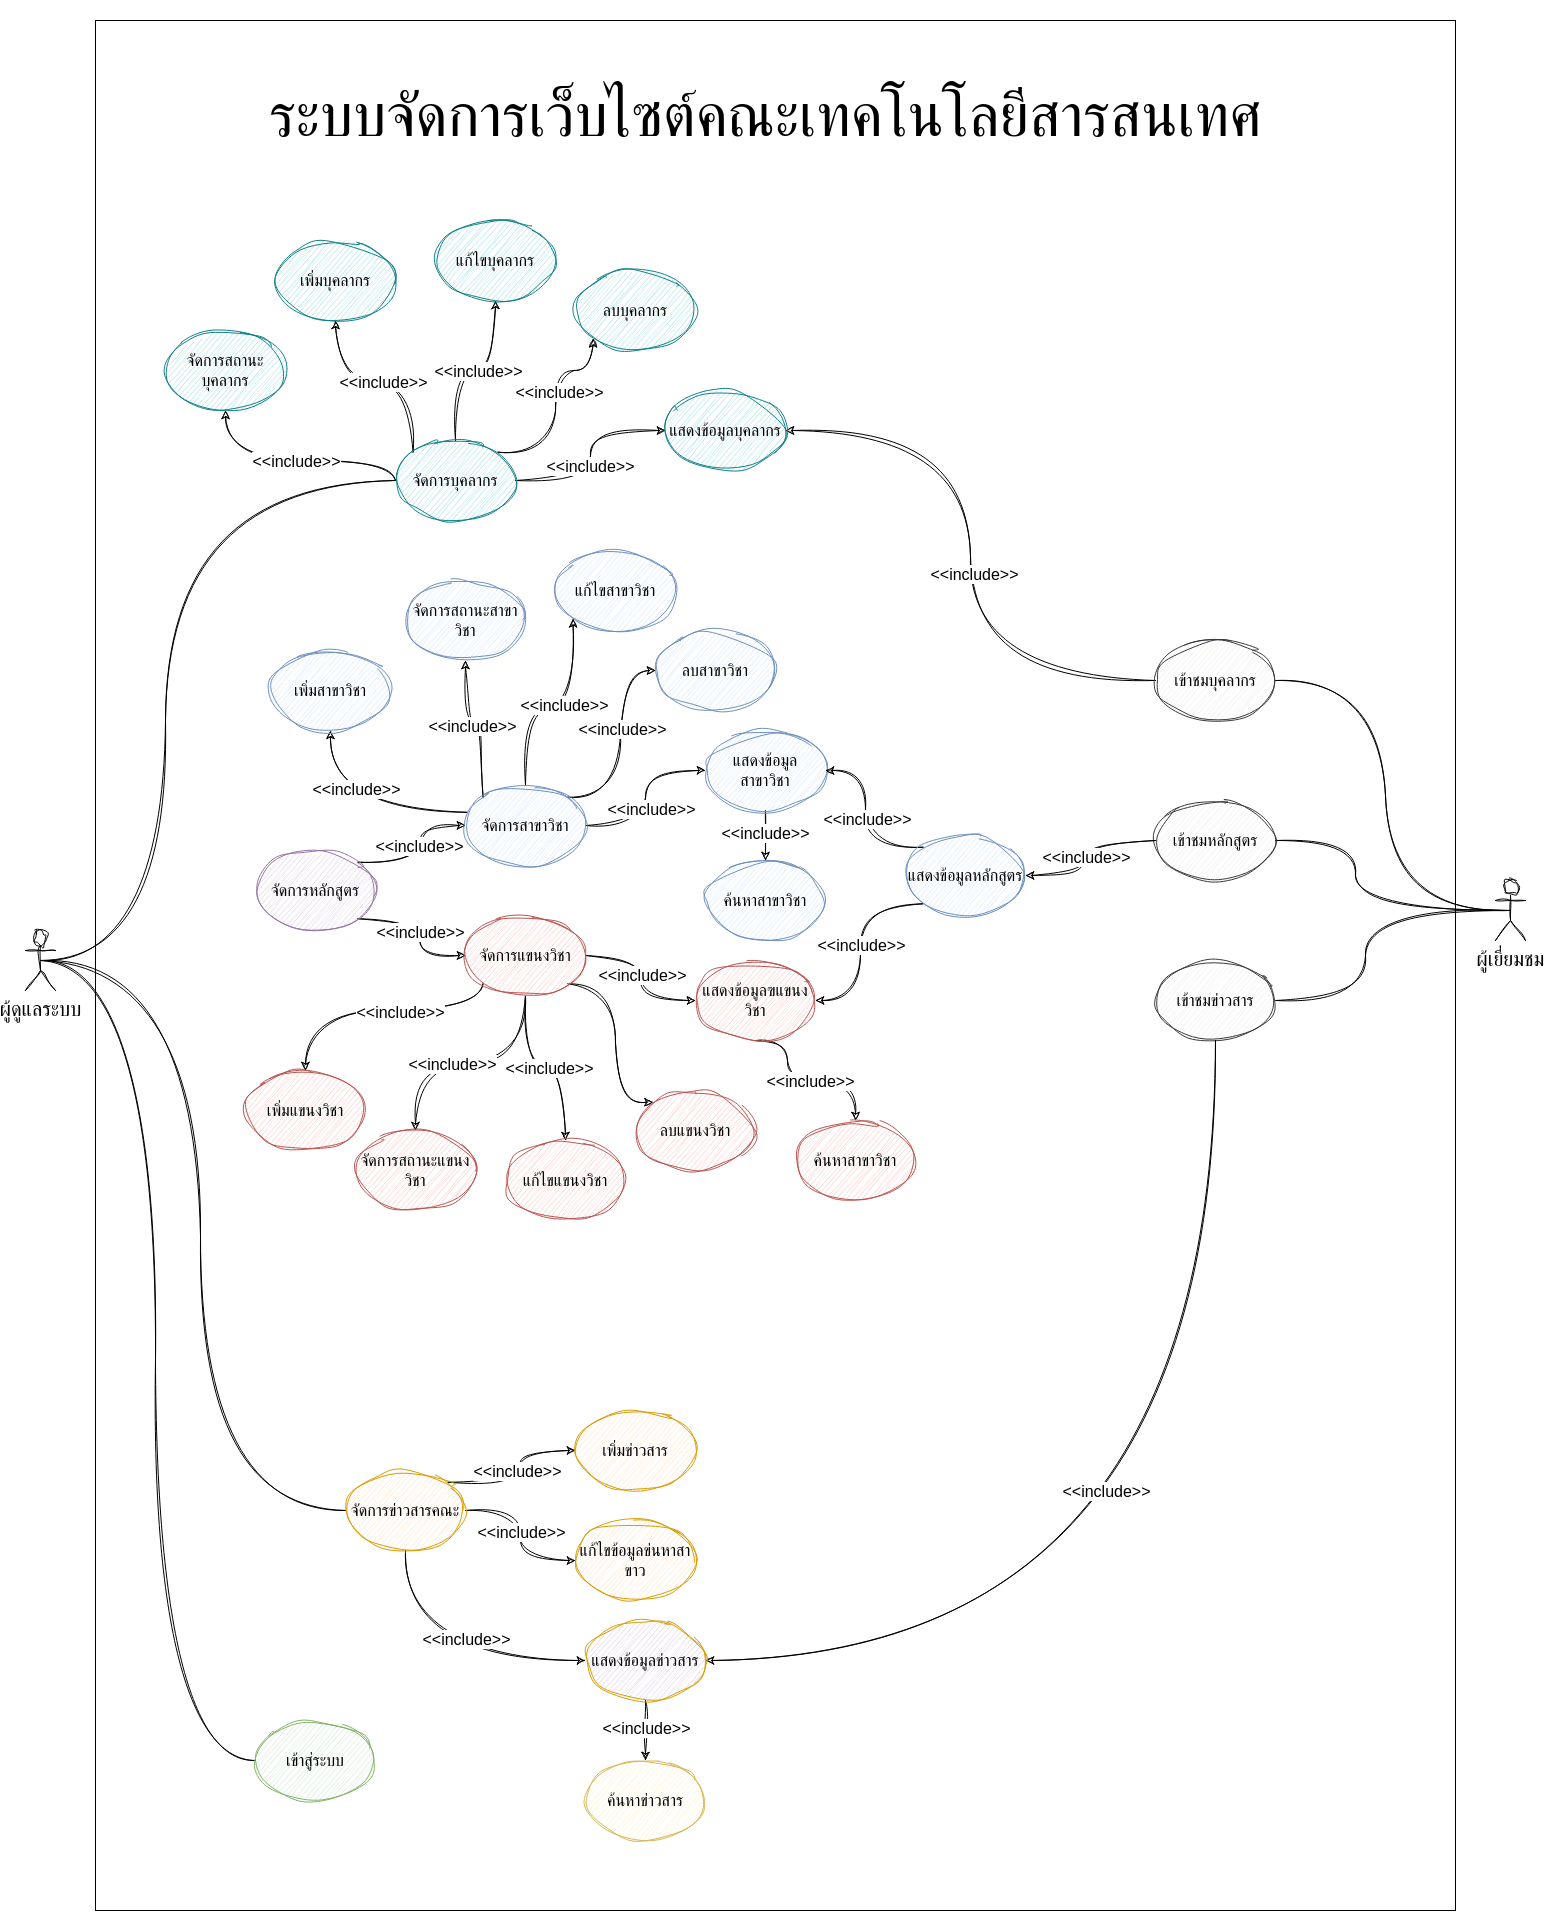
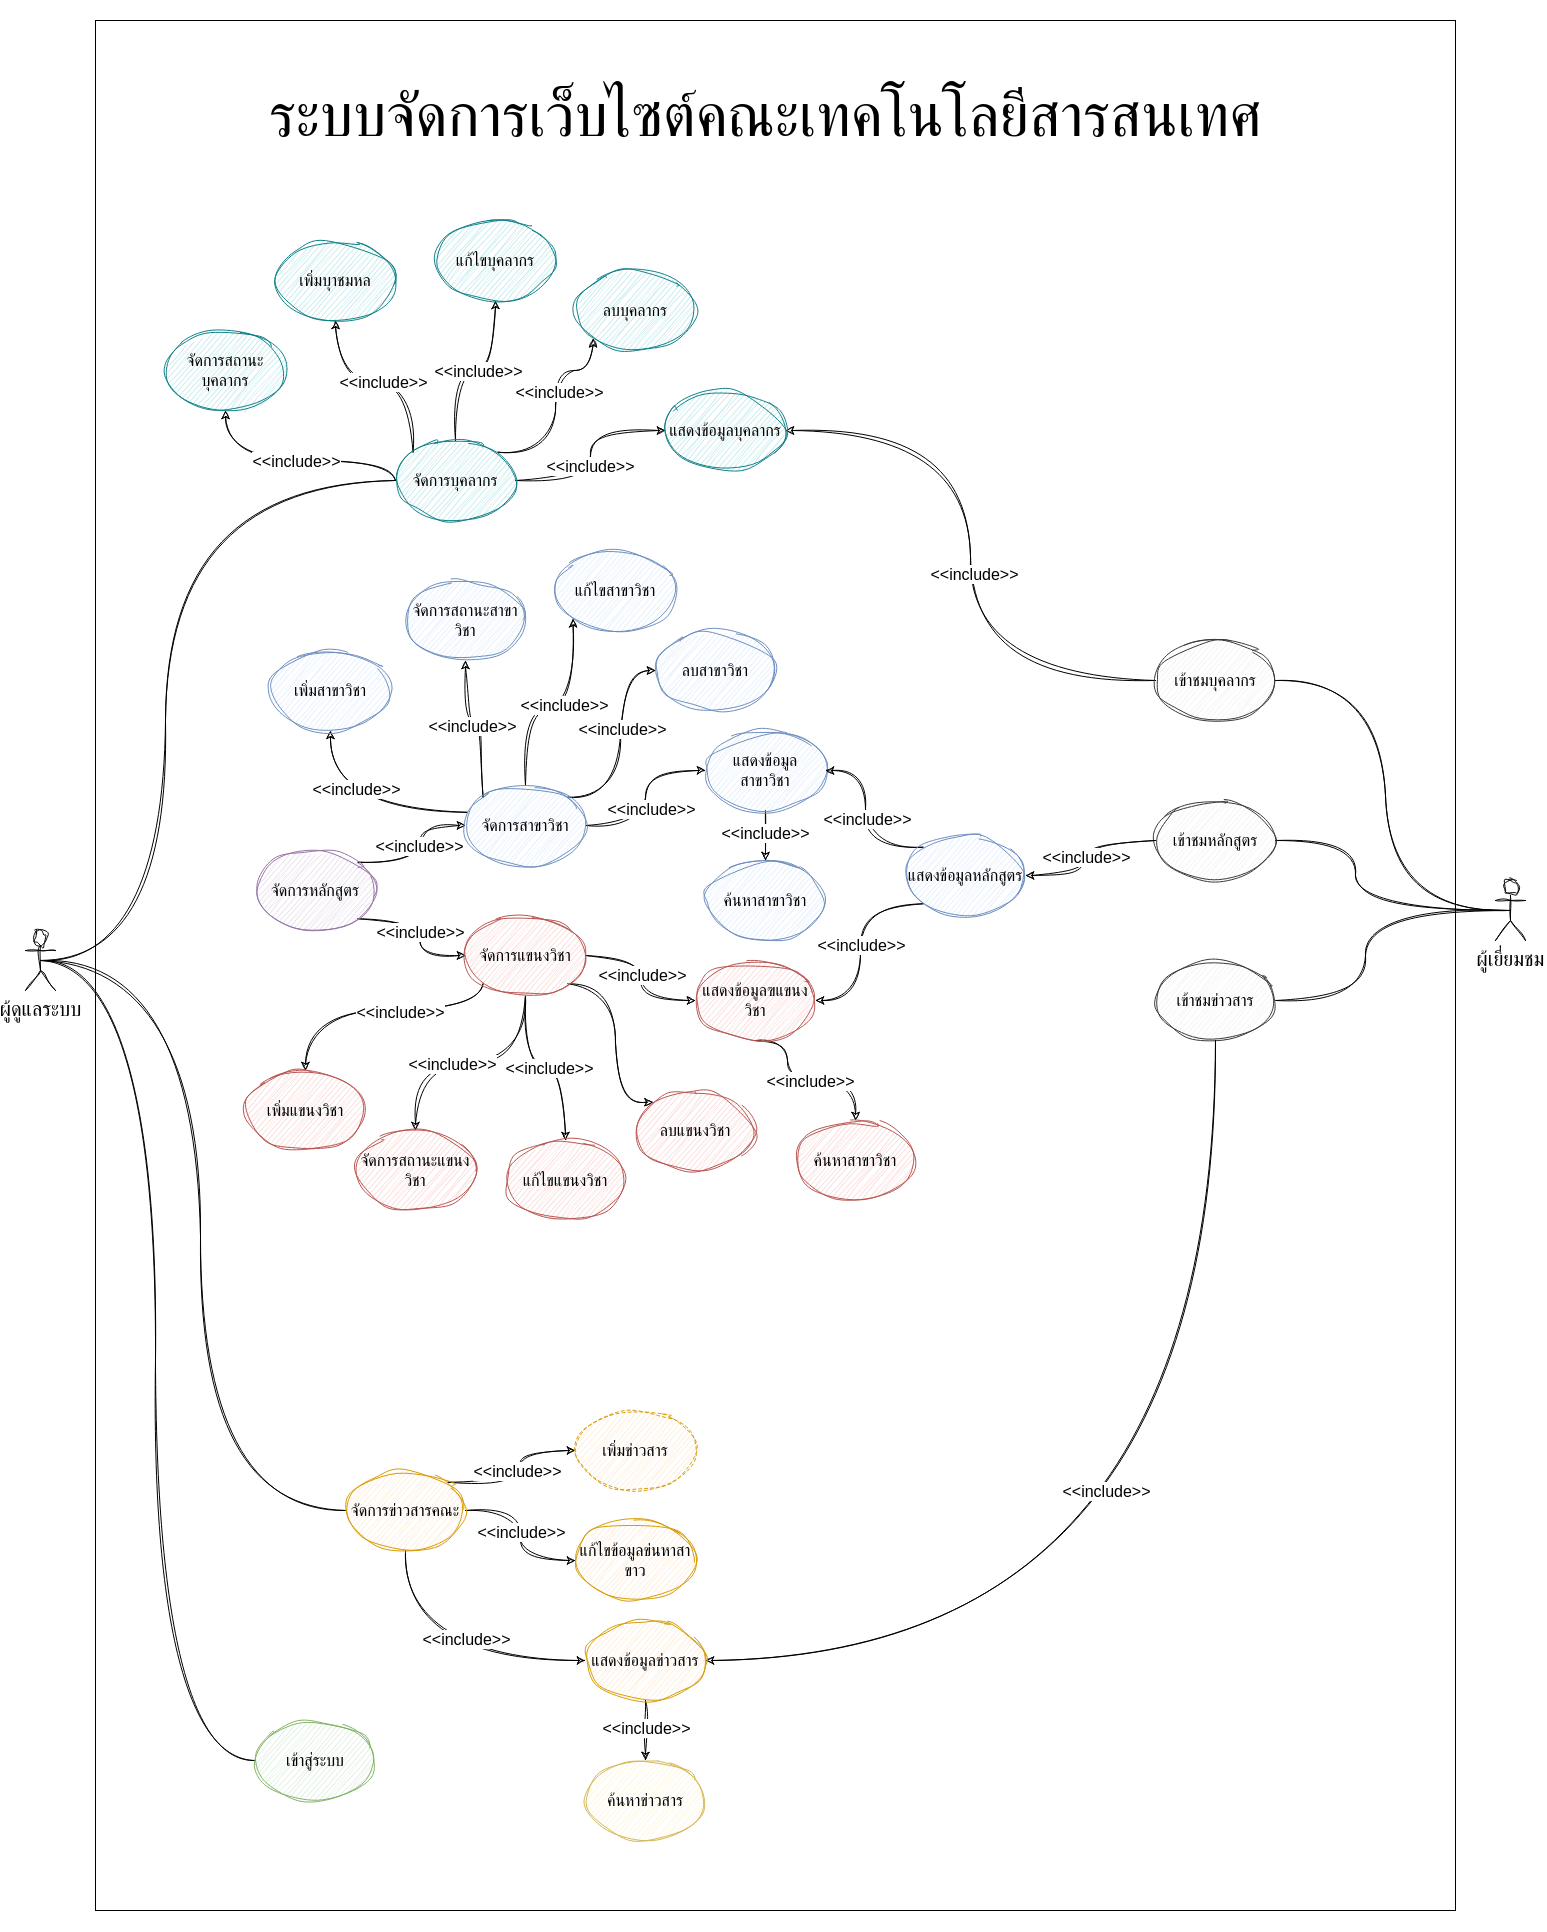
- <mxCell id="91" value="เพิ่มบุคลากร" style="ellipse;whiteSpace=wrap;html=1;sketch=1;curveFitting=1;jiggle=2;fillColor=#b0e3e6;strokeColor=#0e8088;fontSize=16;" parent="1" vertex="1"><mxGeometry x="270" y="240" width="120" height="80" as="geometry" /></mxCell>
+ <mxCell id="91" value="เพิ่มบุาชมหล" style="ellipse;whiteSpace=wrap;html=1;sketch=1;curveFitting=1;jiggle=2;fillColor=#b0e3e6;strokeColor=#0e8088;fontSize=16;" parent="1" vertex="1"><mxGeometry x="270" y="240" width="120" height="80" as="geometry" /></mxCell>
- <mxCell id="65" value="เพิ่มข่าวสาร" style="ellipse;whiteSpace=wrap;html=1;sketch=1;curveFitting=1;jiggle=2;fillColor=#ffe6cc;strokeColor=#d79b00;fontSize=16;" parent="1" vertex="1"><mxGeometry x="570" y="1410" width="120" height="80" as="geometry" /></mxCell>
+ <mxCell id="65" value="เพิ่มข่าวสาร" style="ellipse;whiteSpace=wrap;html=1;sketch=1;curveFitting=1;jiggle=2;fillColor=#ffe6cc;strokeColor=#d79b00;fontSize=16;dashed=1;" parent="1" vertex="1"><mxGeometry x="570" y="1410" width="120" height="80" as="geometry" /></mxCell>
- <mxCell id="64" value="แสดงข้อมูลข่าวสาร" style="ellipse;whiteSpace=wrap;html=1;sketch=1;curveFitting=1;jiggle=2;fillColor=#e1d5e7;strokeColor=#d79b00;fontSize=16;" parent="1" vertex="1"><mxGeometry x="580" y="1620" width="120" height="80" as="geometry" /></mxCell>
+ <mxCell id="64" value="แสดงข้อมูลข่าวสาร" style="ellipse;whiteSpace=wrap;html=1;sketch=1;curveFitting=1;jiggle=2;fillColor=#ffe6cc;strokeColor=#d79b00;fontSize=16;" parent="1" vertex="1"><mxGeometry x="580" y="1620" width="120" height="80" as="geometry" /></mxCell>
